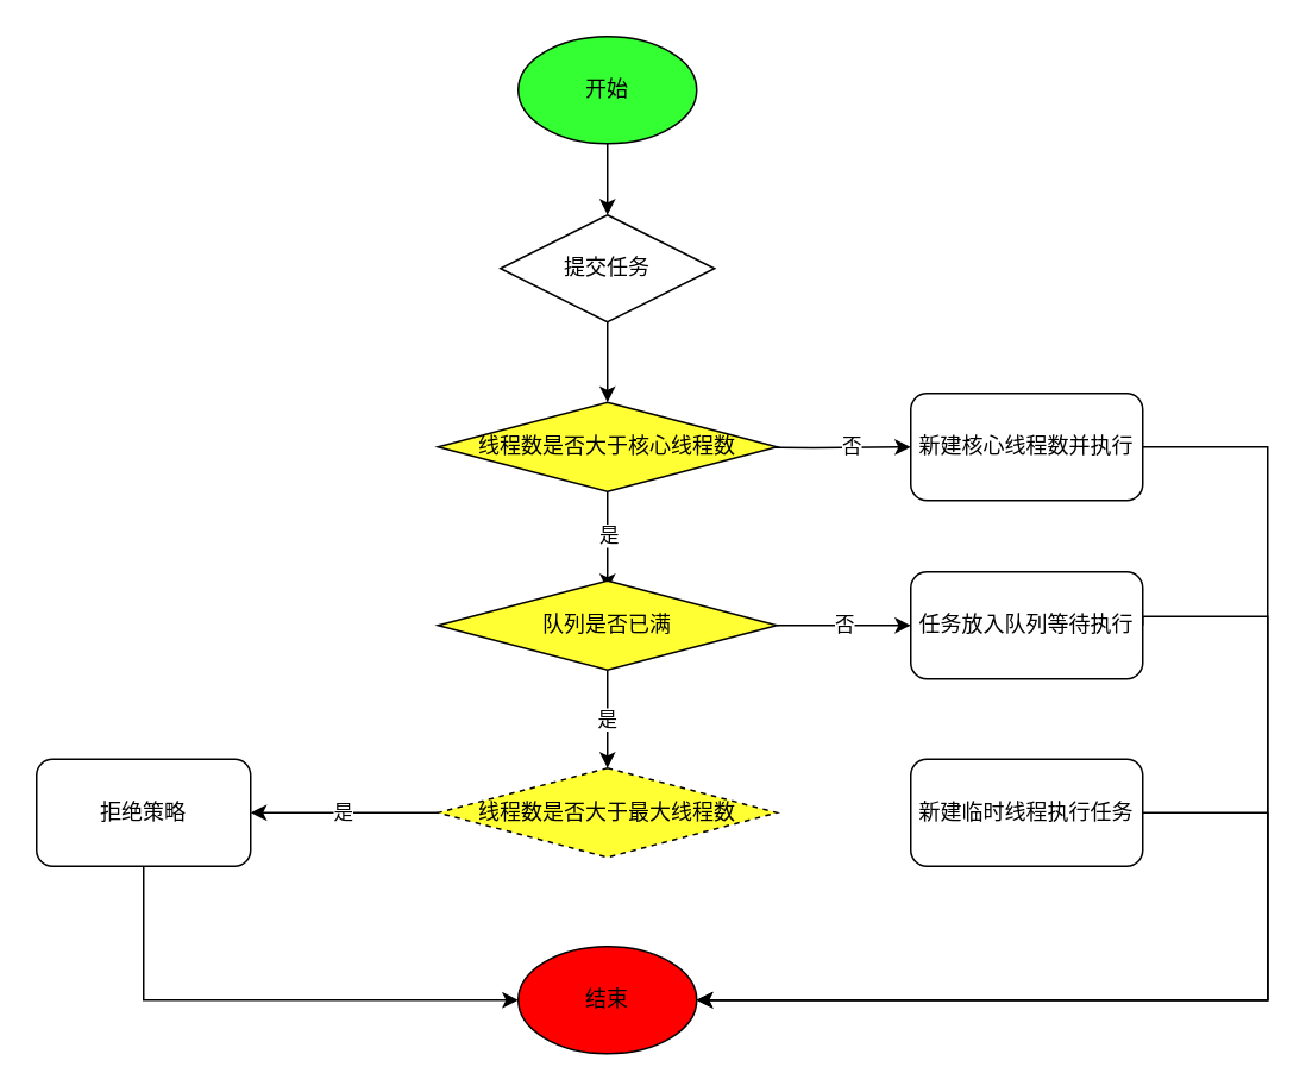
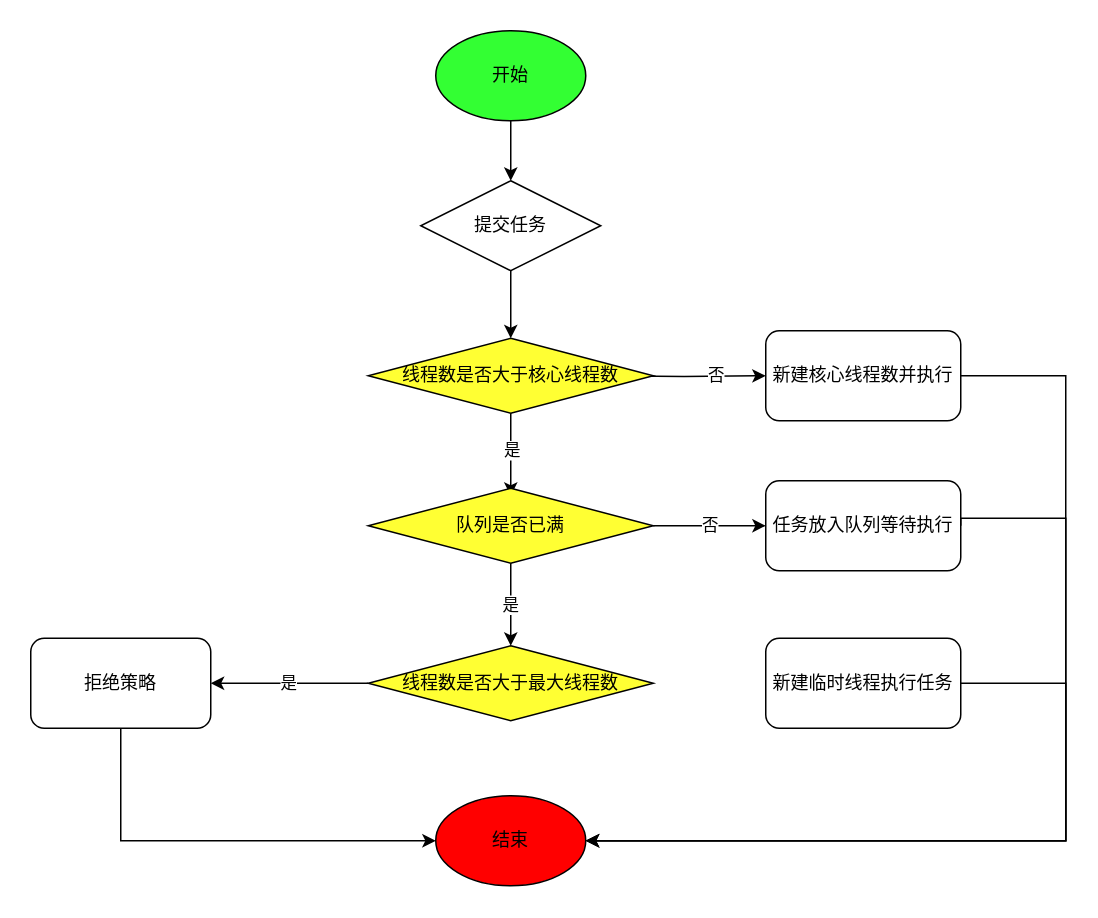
- <mxCell id="20" value="线程数是否大于最大线程数" style="rhombus;whiteSpace=wrap;html=1;fillColor=#FFFF33;dashed=1;" vertex="1" parent="1"><mxGeometry x="245" y="430" width="190" height="50" as="geometry" /></mxCell>
+ <mxCell id="20" value="线程数是否大于最大线程数" style="rhombus;whiteSpace=wrap;html=1;fillColor=#FFFF33;" vertex="1" parent="1"><mxGeometry x="245" y="430" width="190" height="50" as="geometry" /></mxCell>
